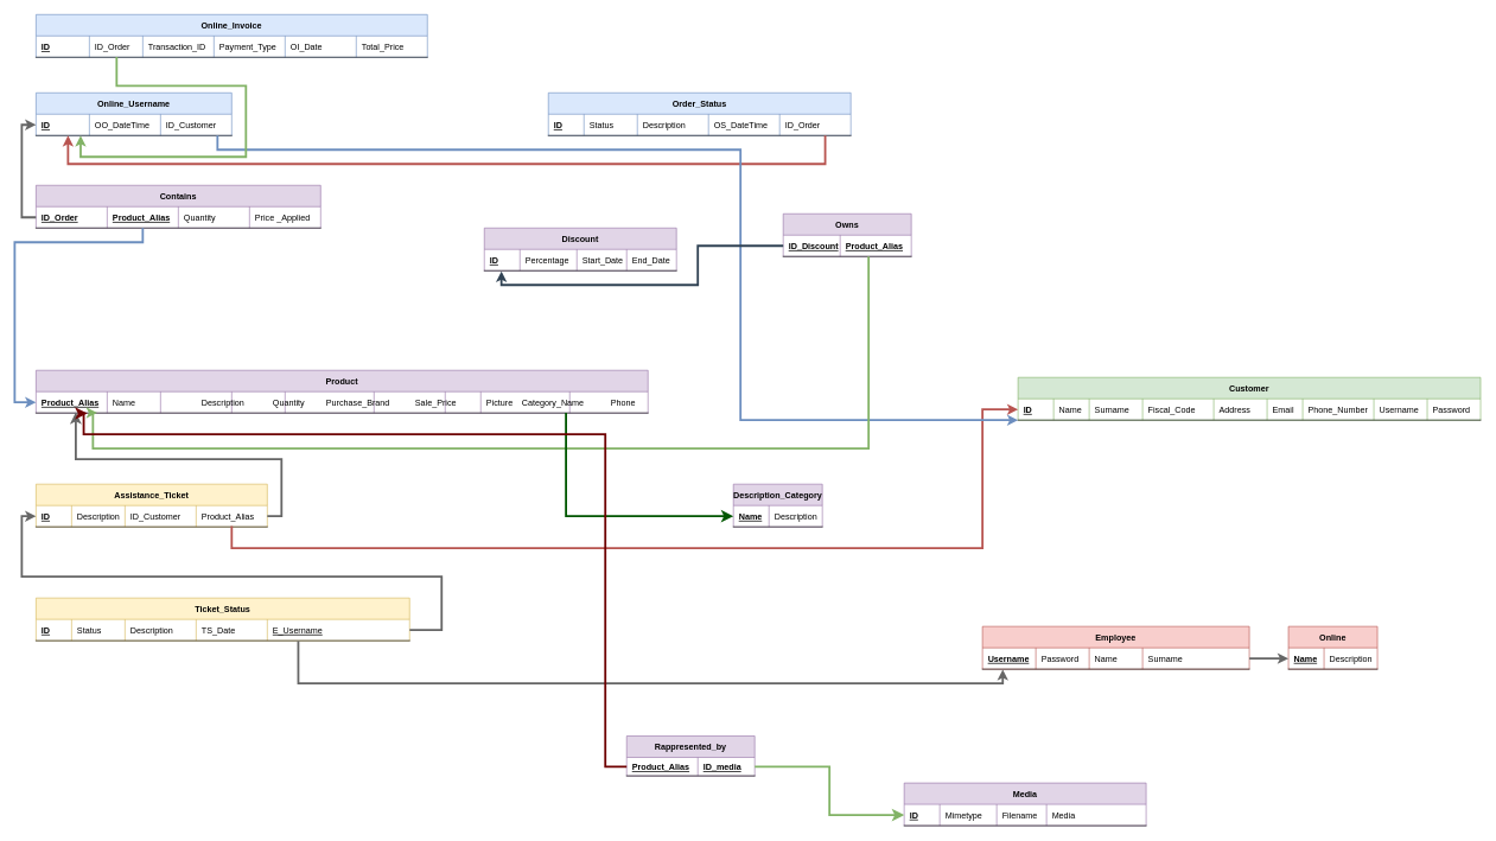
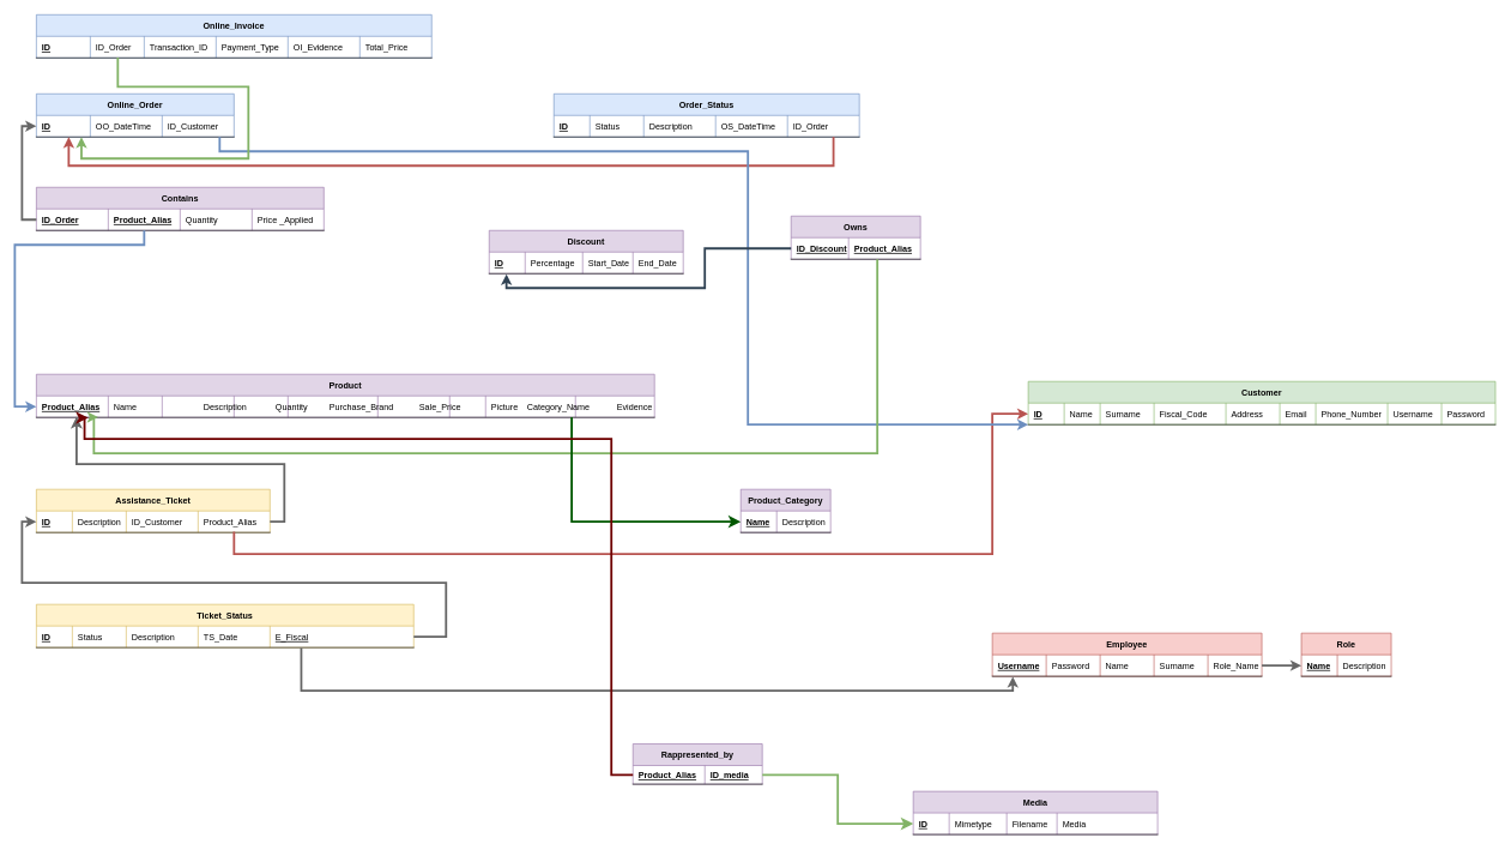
- <mxCell id="62" value="OI_Date" style="shape=partialRectangle;connectable=0;fillColor=none;top=0;left=0;bottom=0;right=0;align=left;spacingLeft=6;fontStyle=0;overflow=hidden;" parent="57" vertex="1"><mxGeometry x="350" width="100" height="30" as="geometry"><mxRectangle width="100" height="30" as="alternateBounds" /></mxGeometry></mxCell>
+ <mxCell id="62" value="OI_Evidence" style="shape=partialRectangle;connectable=0;fillColor=none;top=0;left=0;bottom=0;right=0;align=left;spacingLeft=6;fontStyle=0;overflow=hidden;" parent="57" vertex="1"><mxGeometry x="350" width="100" height="30" as="geometry"><mxRectangle width="100" height="30" as="alternateBounds" /></mxGeometry></mxCell>
- <mxCell id="71" value="Online_Username" style="shape=table;startSize=30;container=1;collapsible=1;childLayout=tableLayout;fixedRows=1;rowLines=0;fontStyle=1;align=center;resizeLast=1;fillColor=#dae8fc;strokeColor=#6c8ebf;" parent="1" vertex="1"><mxGeometry x="50" y="130" width="275" height="60" as="geometry" /></mxCell>
+ <mxCell id="71" value="Online_Order" style="shape=table;startSize=30;container=1;collapsible=1;childLayout=tableLayout;fixedRows=1;rowLines=0;fontStyle=1;align=center;resizeLast=1;fillColor=#dae8fc;strokeColor=#6c8ebf;" parent="1" vertex="1"><mxGeometry x="50" y="130" width="275" height="60" as="geometry" /></mxCell>
- <mxCell id="36" value="Phone" style="shape=partialRectangle;connectable=0;fillColor=none;top=0;left=0;bottom=0;right=0;align=left;spacingLeft=6;fontStyle=0;overflow=hidden;" vertex="1" parent="27"><mxGeometry x="800" width="60" height="30" as="geometry"><mxRectangle width="60" height="30" as="alternateBounds" /></mxGeometry></mxCell>
+ <mxCell id="36" value="Evidence" style="shape=partialRectangle;connectable=0;fillColor=none;top=0;left=0;bottom=0;right=0;align=left;spacingLeft=6;fontStyle=0;overflow=hidden;" vertex="1" parent="27"><mxGeometry x="800" width="60" height="30" as="geometry"><mxRectangle width="60" height="30" as="alternateBounds" /></mxGeometry></mxCell>
- <mxCell id="37" value="Description_Category" style="shape=table;startSize=30;container=1;collapsible=1;childLayout=tableLayout;fixedRows=1;rowLines=0;fontStyle=1;align=center;resizeLast=1;fillColor=#e1d5e7;strokeColor=#9673a6;" parent="1" vertex="1"><mxGeometry x="1030" y="680" width="125" height="60" as="geometry" /></mxCell>
+ <mxCell id="37" value="Product_Category" style="shape=table;startSize=30;container=1;collapsible=1;childLayout=tableLayout;fixedRows=1;rowLines=0;fontStyle=1;align=center;resizeLast=1;fillColor=#e1d5e7;strokeColor=#9673a6;" parent="1" vertex="1"><mxGeometry x="1030" y="680" width="125" height="60" as="geometry" /></mxCell>
- <mxCell id="25" value="E_Username" style="shape=partialRectangle;connectable=0;fillColor=none;top=0;left=0;bottom=0;right=0;align=left;spacingLeft=6;fontStyle=4;overflow=hidden;" parent="20" vertex="1"><mxGeometry x="325" width="100" height="30" as="geometry"><mxRectangle width="100" height="30" as="alternateBounds" /></mxGeometry></mxCell>
+ <mxCell id="25" value="E_Fiscal" style="shape=partialRectangle;connectable=0;fillColor=none;top=0;left=0;bottom=0;right=0;align=left;spacingLeft=6;fontStyle=4;overflow=hidden;" parent="20" vertex="1"><mxGeometry x="325" width="100" height="30" as="geometry"><mxRectangle width="100" height="30" as="alternateBounds" /></mxGeometry></mxCell>
- <mxCell id="41" value="Online" style="shape=table;startSize=30;container=1;collapsible=1;childLayout=tableLayout;fixedRows=1;rowLines=0;fontStyle=1;align=center;resizeLast=1;fillColor=#f8cecc;strokeColor=#b85450;" parent="1" vertex="1"><mxGeometry x="1810" y="880" width="125" height="60" as="geometry" /></mxCell>
+ <mxCell id="41" value="Role" style="shape=table;startSize=30;container=1;collapsible=1;childLayout=tableLayout;fixedRows=1;rowLines=0;fontStyle=1;align=center;resizeLast=1;fillColor=#f8cecc;strokeColor=#b85450;" parent="1" vertex="1"><mxGeometry x="1810" y="880" width="125" height="60" as="geometry" /></mxCell>
+ <mxCell id="51" value="Role_Name" style="shape=partialRectangle;connectable=0;fillColor=none;top=0;left=0;bottom=0;right=0;align=left;spacingLeft=6;fontStyle=0;overflow=hidden;" parent="46" vertex="1"><mxGeometry x="300" width="75" height="30" as="geometry"><mxRectangle width="75" height="30" as="alternateBounds" /></mxGeometry></mxCell>
